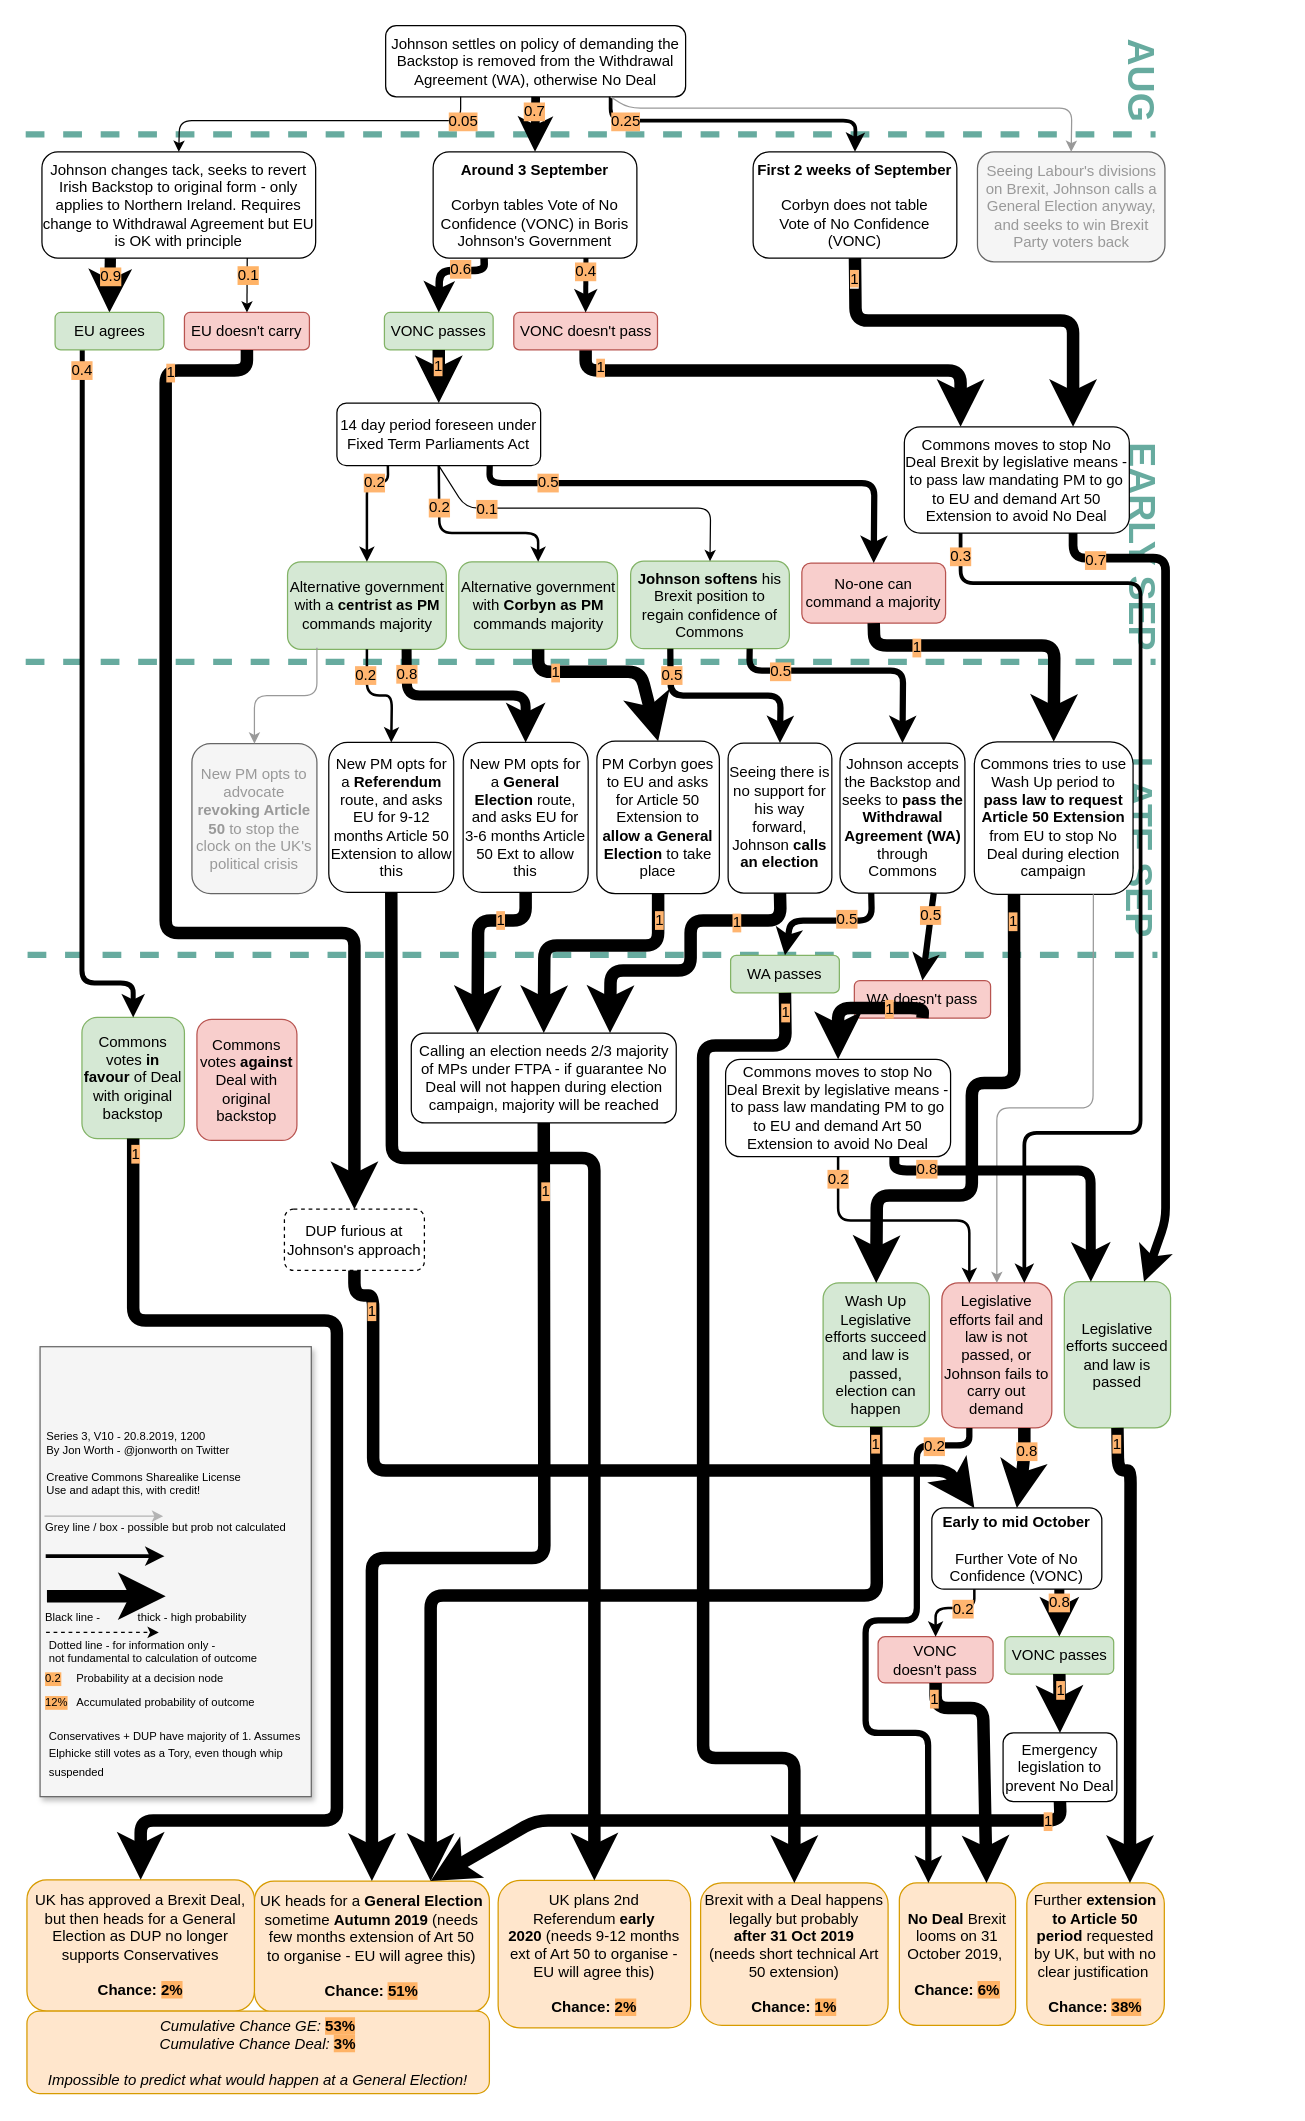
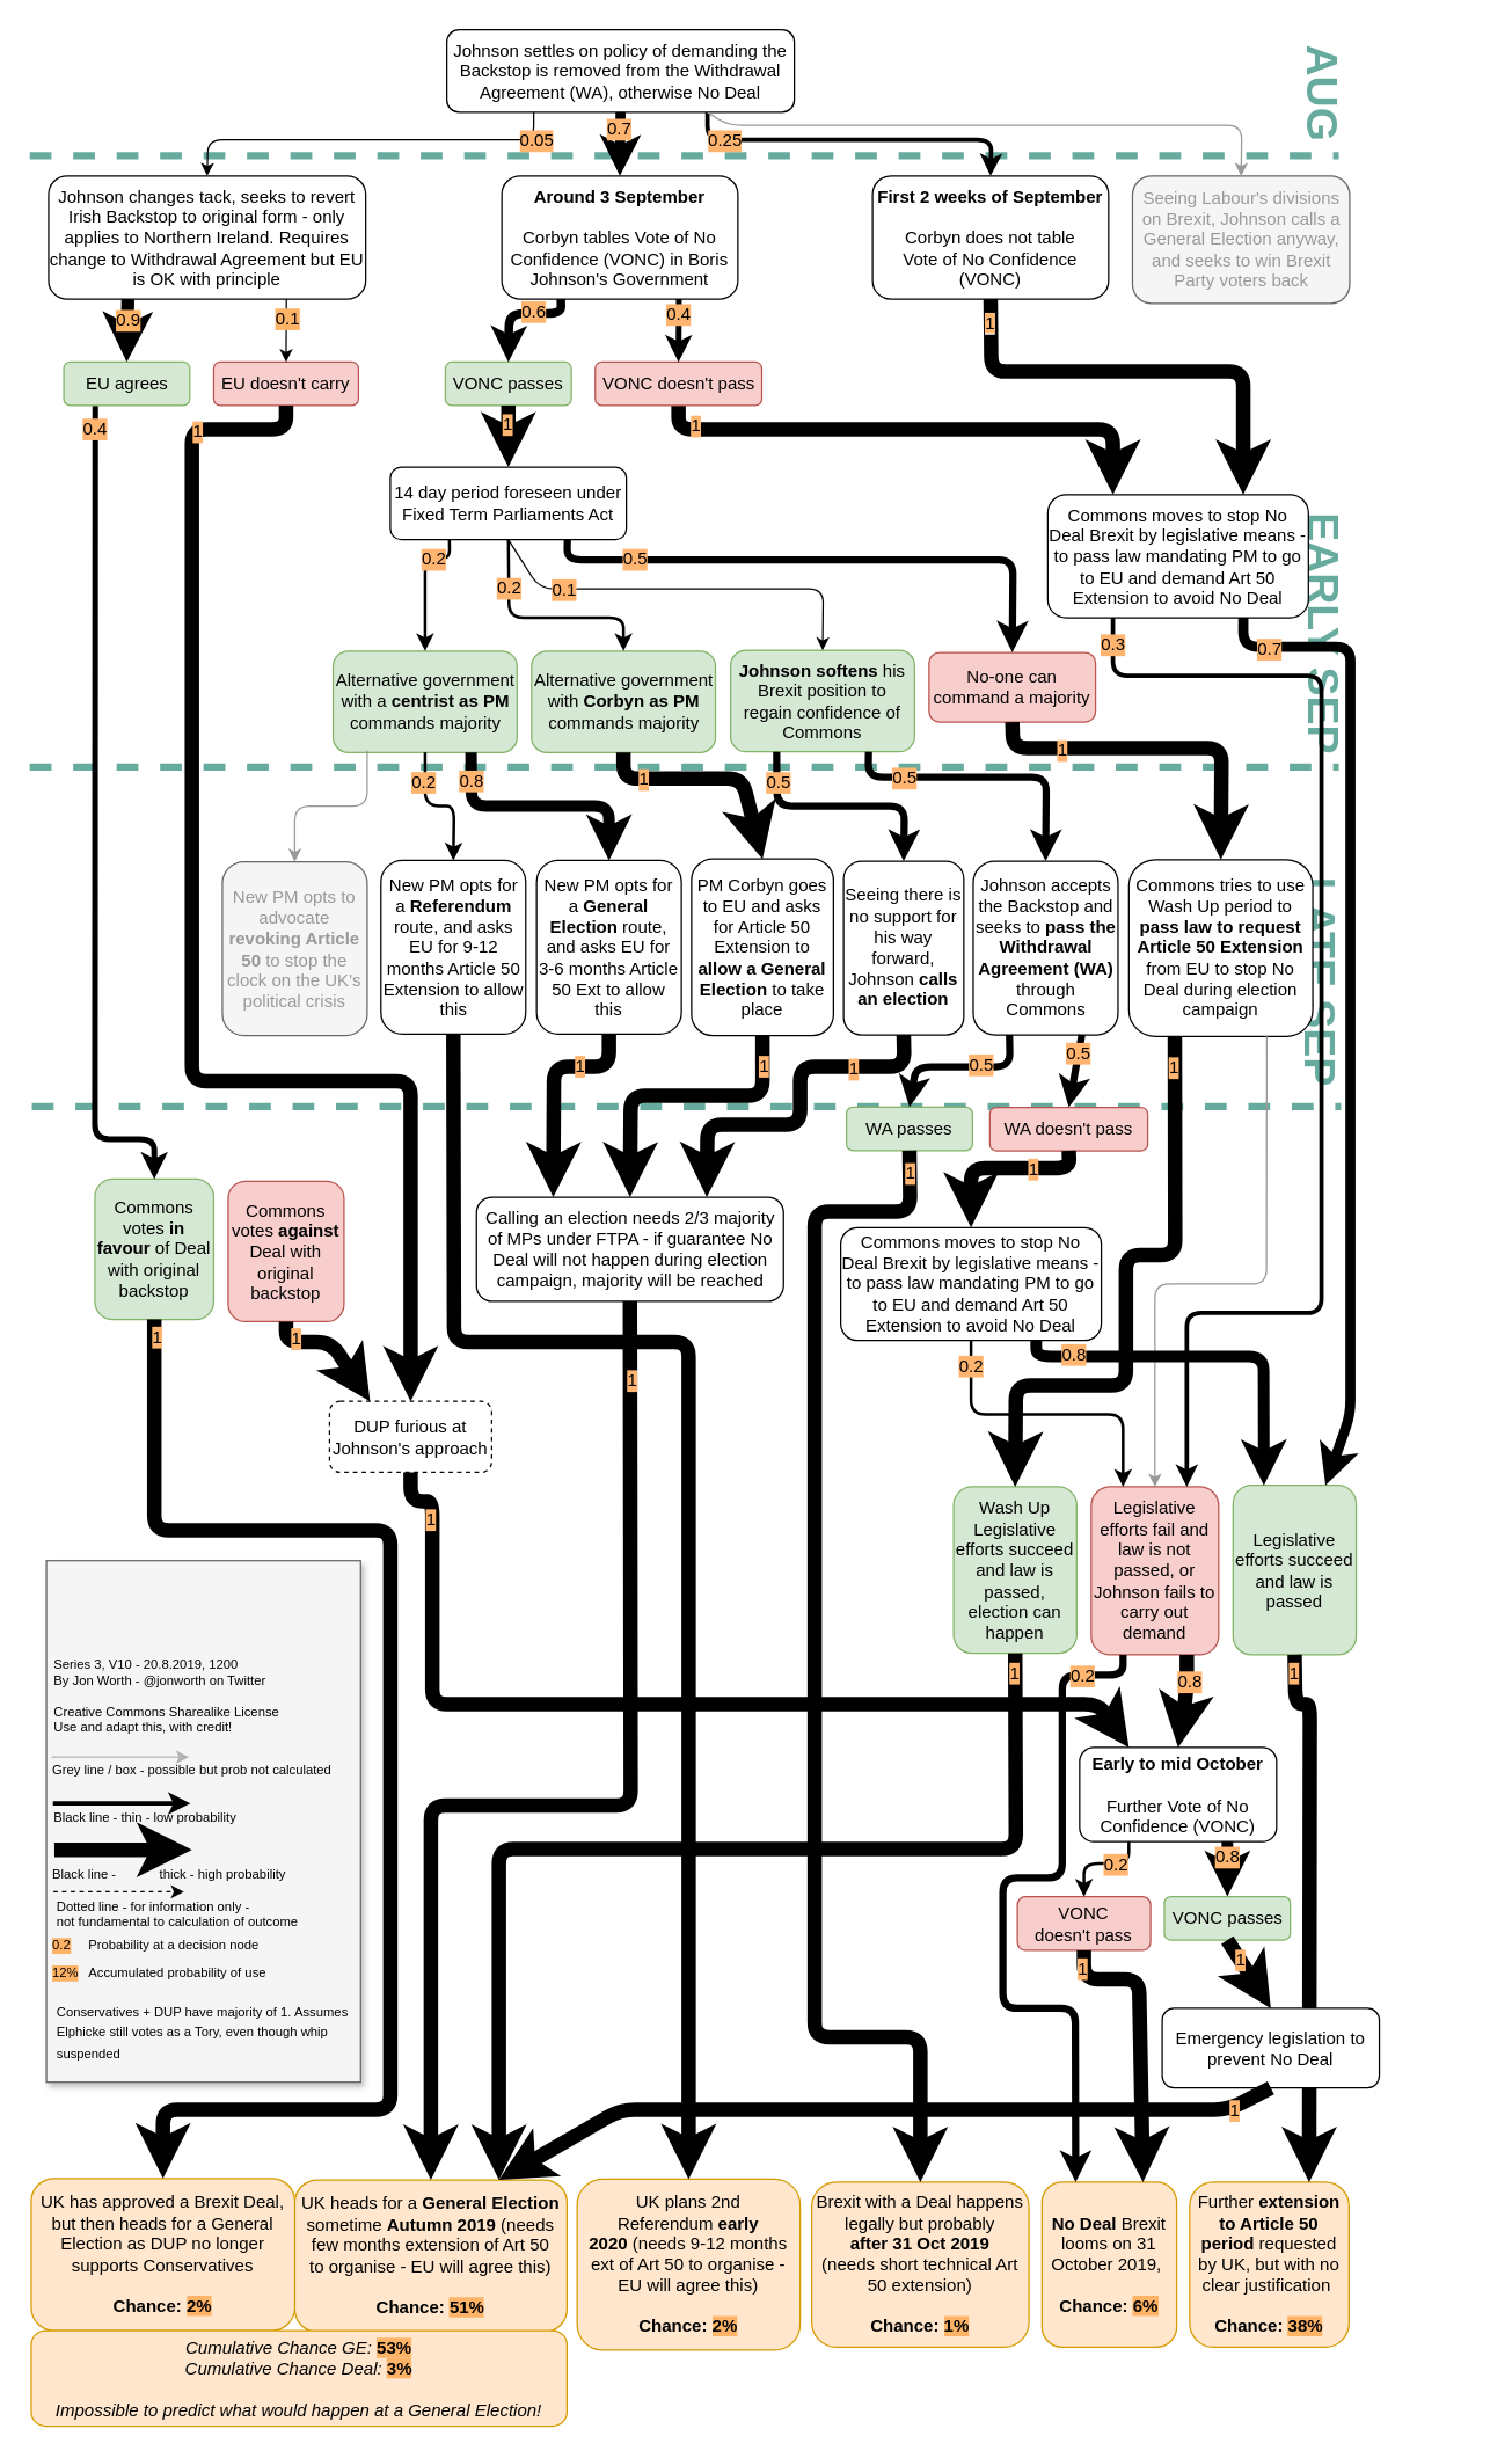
- <mxCell id="129" value="WA doesn't pass" style="rounded=1;whiteSpace=wrap;html=1;fillColor=#f8cecc;strokeColor=#b85450;fontSize=12;" vertex="1" parent="1"><mxGeometry x="683" y="784" width="109" height="30" as="geometry" /></mxCell>
+ <mxCell id="129" value="WA doesn't pass" style="rounded=1;whiteSpace=wrap;html=1;fillColor=#f8cecc;strokeColor=#b85450;fontSize=12;" vertex="1" parent="1"><mxGeometry x="683" y="764" width="109" height="30" as="geometry" /></mxCell>
+ <mxCell id="33" value="" style="endArrow=classic;html=1;strokeColor=#000000;strokeWidth=10;entryX=0.25;entryY=0;entryDx=0;entryDy=0;exitX=0.5;exitY=1;exitDx=0;exitDy=0;" parent="1" source="29" target="25" edge="1"><mxGeometry width="50" height="50" relative="1" as="geometry"><mxPoint x="324.5" y="598" as="sourcePoint" /><mxPoint x="355" y="957.5" as="targetPoint" /><Array as="points"><mxPoint x="197" y="926" /><mxPoint x="228" y="926" /></Array></mxGeometry></mxCell>
+ <mxCell id="34" value="1" style="text;html=1;resizable=0;points=[];align=center;verticalAlign=middle;labelBackgroundColor=#FFB570;" parent="33" vertex="1" connectable="0"><mxGeometry x="-0.576" y="3" relative="1" as="geometry"><mxPoint as="offset" /></mxGeometry></mxCell>
+ <mxCell id="86" value="Black line - thin - low probability" style="text;html=1;resizable=0;points=[];autosize=1;align=left;verticalAlign=top;spacingTop=-4;fontSize=9;" parent="82" vertex="1"><mxGeometry x="3.5" y="169.556" width="180" height="20" as="geometry" /></mxCell>
- <mxCell id="93" value="Accumulated probability of outcome" style="text;html=1;resizable=0;points=[];autosize=1;align=left;verticalAlign=top;spacingTop=-4;fontSize=9;" parent="82" vertex="1"><mxGeometry x="28" y="277.056" width="170" height="10" as="geometry" /></mxCell>
+ <mxCell id="93" value="Accumulated probability of use" style="text;html=1;resizable=0;points=[];autosize=1;align=left;verticalAlign=top;spacingTop=-4;fontSize=9;" parent="82" vertex="1"><mxGeometry x="28" y="277.056" width="170" height="10" as="geometry" /></mxCell>
- <mxCell id="158" value="Emergency legislation to prevent No Deal" style="rounded=1;whiteSpace=wrap;html=1;fontSize=12;" vertex="1" parent="1"><mxGeometry x="802" y="1386" width="91" height="55" as="geometry" /></mxCell>
+ <mxCell id="158" value="Emergency legislation to prevent No Deal" style="rounded=1;whiteSpace=wrap;html=1;fontSize=12;" vertex="1" parent="1"><mxGeometry x="802" y="1386" width="150" height="55" as="geometry" /></mxCell>
